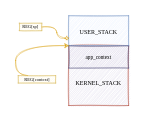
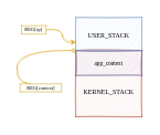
- <mxCell id="5" style="edgeStyle=orthogonalEdgeStyle;curved=1;sketch=1;orthogonalLoop=1;jettySize=auto;html=1;entryX=0;entryY=0.75;entryDx=0;entryDy=0;strokeWidth=0.5;fontFamily=Hack Nerd Font;fontSize=7;startArrow=none;startFill=0;endArrow=diamond;endFill=1;startSize=4;endSize=4;sourcePerimeterSpacing=0;targetPerimeterSpacing=0;fillColor=#ffe6cc;strokeColor=#d79b00;" edge="1" parent="1" source="6" target="4"><mxGeometry relative="1" as="geometry" /></mxCell>
+ <mxCell id="5" style="edgeStyle=orthogonalEdgeStyle;curved=1;sketch=1;orthogonalLoop=1;jettySize=auto;html=1;entryX=0;entryY=0.75;entryDx=0;entryDy=0;strokeWidth=0.5;fontFamily=Hack Nerd Font;fontSize=7;startArrow=none;startFill=0;endArrow=classic;endFill=1;startSize=4;endSize=4;sourcePerimeterSpacing=0;targetPerimeterSpacing=0;fillColor=#ffe6cc;strokeColor=#d79b00;" edge="1" parent="1" source="6" target="4"><mxGeometry relative="1" as="geometry" /></mxCell>
- <mxCell id="7" style="edgeStyle=orthogonalEdgeStyle;curved=1;sketch=1;orthogonalLoop=1;jettySize=auto;html=1;entryX=0;entryY=1;entryDx=0;entryDy=0;strokeWidth=0.5;fontFamily=Hack Nerd Font;fontSize=7;startArrow=none;startFill=0;endArrow=classic;endFill=1;endSize=4;sourcePerimeterSpacing=0;targetPerimeterSpacing=0;exitX=0.25;exitY=0;exitDx=0;exitDy=0;fillColor=#ffe6cc;strokeColor=#d79b00;" edge="1" parent="1" source="8" target="4"><mxGeometry relative="1" as="geometry"><Array as="points"><mxPoint x="20" y="100.5" /><mxPoint x="21" y="60.5" /></Array></mxGeometry></mxCell>
+ <mxCell id="7" style="edgeStyle=orthogonalEdgeStyle;curved=1;sketch=1;orthogonalLoop=1;jettySize=auto;html=1;entryX=0;entryY=1;entryDx=0;entryDy=0;strokeWidth=0.5;fontFamily=Hack Nerd Font;fontSize=7;startArrow=none;startFill=0;endArrow=diamond;endFill=1;endSize=4;sourcePerimeterSpacing=0;targetPerimeterSpacing=0;exitX=0.25;exitY=0;exitDx=0;exitDy=0;fillColor=#ffe6cc;strokeColor=#d79b00;" edge="1" parent="1" source="8" target="4"><mxGeometry relative="1" as="geometry"><Array as="points"><mxPoint x="20" y="100.5" /><mxPoint x="21" y="60.5" /></Array></mxGeometry></mxCell>
- <mxCell id="2" value="&lt;font style=&quot;font-size: 8px;&quot;&gt;&lt;br&gt;KERNEL_STACK&lt;br&gt;&lt;/font&gt;" style="rounded=0;whiteSpace=wrap;html=1;fillColor=#d0cee2;strokeColor=#ae4132;sketch=1;strokeWidth=0.5;fontFamily=Hack Nerd Font;" vertex="1" parent="1"><mxGeometry x="91" y="60.5" width="80" height="80" as="geometry" /></mxCell>
+ <mxCell id="2" value="&lt;font style=&quot;font-size: 8px;&quot;&gt;&lt;br&gt;KERNEL_STACK&lt;br&gt;&lt;/font&gt;" style="rounded=0;whiteSpace=wrap;html=1;fillColor=#fad9d5;strokeColor=#ae4132;sketch=1;strokeWidth=0.5;fontFamily=Hack Nerd Font;" vertex="1" parent="1"><mxGeometry x="91" y="60.5" width="80" height="80" as="geometry" /></mxCell>
